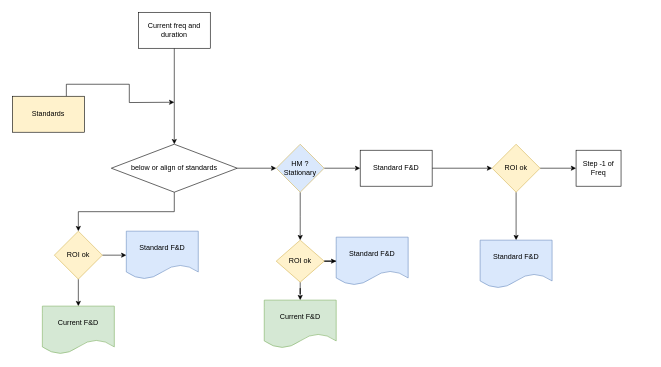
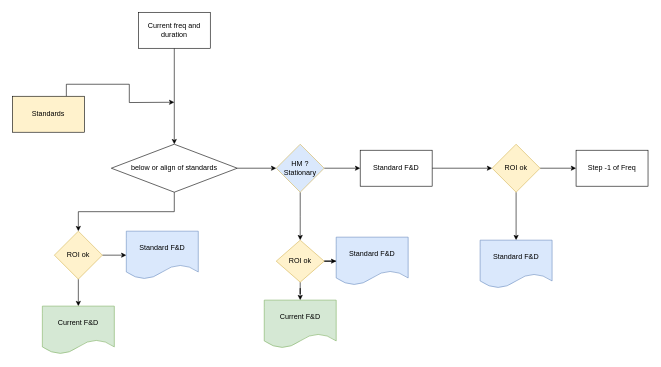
- <mxCell id="28" value="Step -1 of Freq" style="whiteSpace=wrap;html=1;" vertex="1" parent="1"><mxGeometry x="960" y="250" width="75" height="60" as="geometry" /></mxCell>
+ <mxCell id="28" value="Step -1 of Freq" style="whiteSpace=wrap;html=1;" vertex="1" parent="1"><mxGeometry x="960" y="250" width="120" height="60" as="geometry" /></mxCell>
